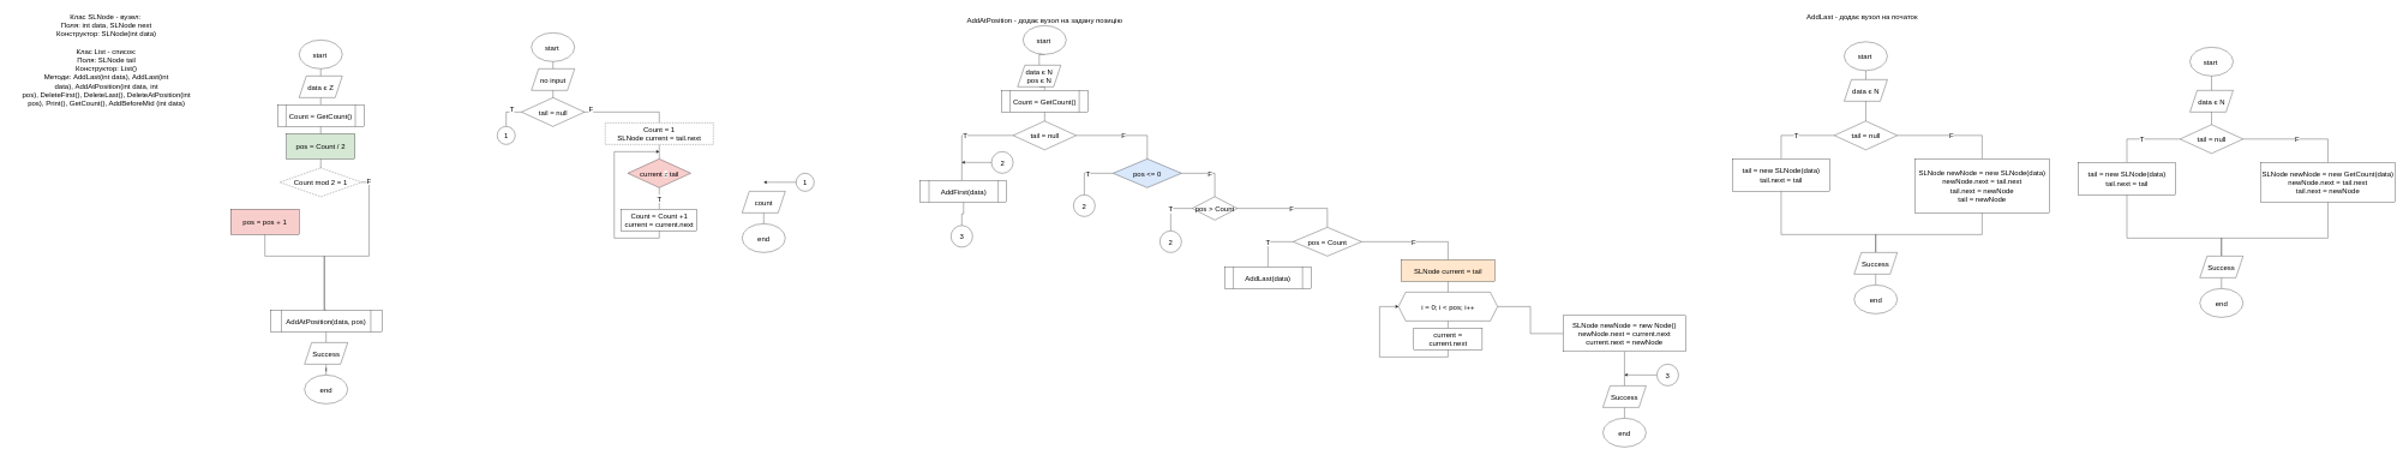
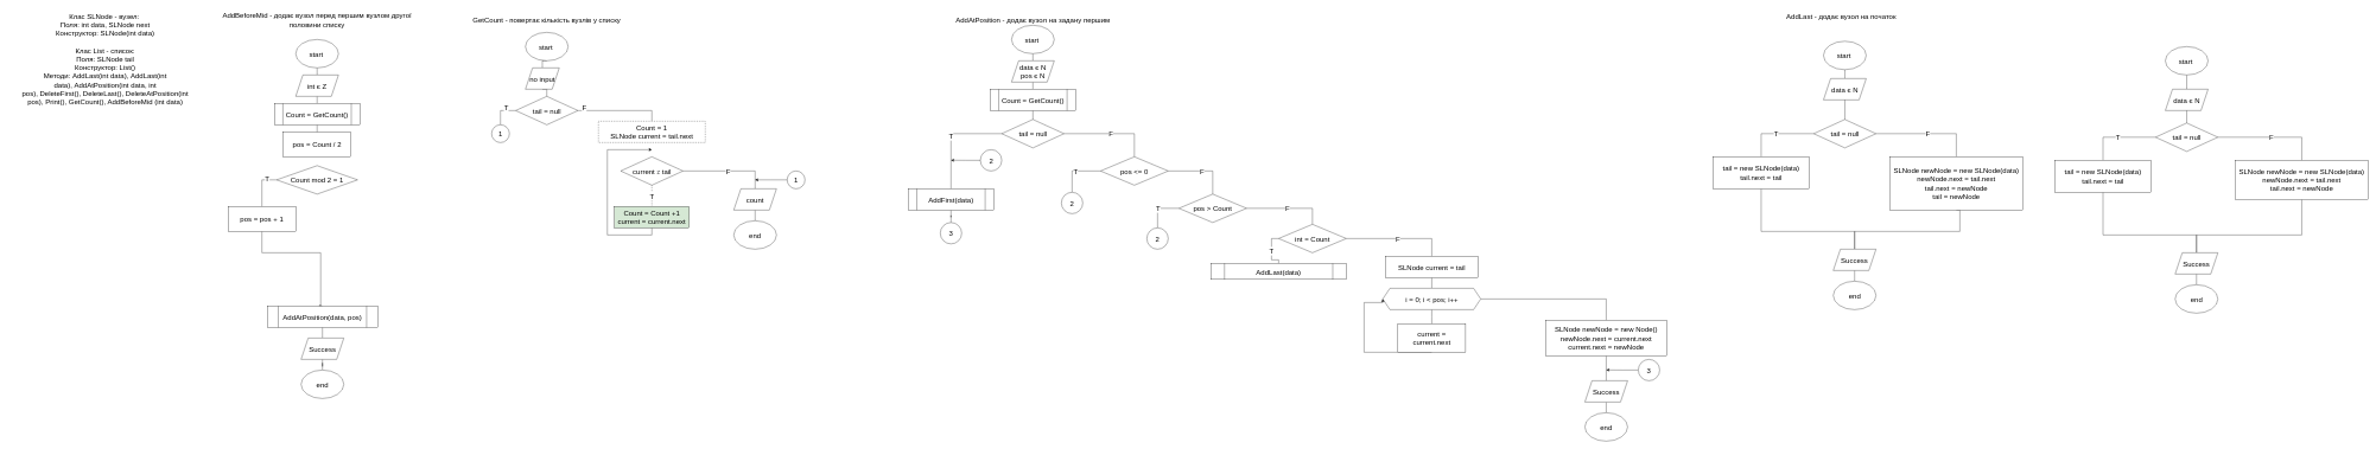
+ <mxCell id="5" value="AddBeforeMid - додає вузол&amp;nbsp;перед першим вузлом другої половини списку" style="text;html=1;strokeColor=none;fillColor=none;align=center;verticalAlign=middle;whiteSpace=wrap;rounded=0;fontSize=20;" parent="1" vertex="1"><mxGeometry x="585" y="30" width="610" height="50" as="geometry" /></mxCell>
+ <mxCell id="10" value="GetCount - повертає кількість вузлів у списку" style="text;html=1;strokeColor=none;fillColor=none;align=center;verticalAlign=middle;whiteSpace=wrap;rounded=0;fontSize=20;" parent="1" vertex="1"><mxGeometry x="1230" y="30" width="610" height="50" as="geometry" /></mxCell>
- <mxCell id="44" value="AddAtPosition - додає вузол на задану позицію" style="text;html=1;strokeColor=none;fillColor=none;align=center;verticalAlign=middle;whiteSpace=wrap;rounded=0;fontSize=20;" parent="1" vertex="1"><mxGeometry x="2595" y="30" width="610" height="50" as="geometry" /></mxCell>
+ <mxCell id="44" value="AddAtPosition - додає вузол на задану першим" style="text;html=1;strokeColor=none;fillColor=none;align=center;verticalAlign=middle;whiteSpace=wrap;rounded=0;fontSize=20;" parent="1" vertex="1"><mxGeometry x="2595" y="30" width="610" height="50" as="geometry" /></mxCell>
- <mxCell id="47" value="data є N&lt;br&gt;pos є N" style="shape=parallelogram;perimeter=parallelogramPerimeter;whiteSpace=wrap;html=1;fixedSize=1;fontSize=20;" parent="1" vertex="1"><mxGeometry x="2825" y="180" width="120" height="60" as="geometry" /></mxCell>
+ <mxCell id="47" value="data є N&lt;br&gt;pos є N" style="shape=parallelogram;perimeter=parallelogramPerimeter;whiteSpace=wrap;html=1;fixedSize=1;fontSize=20;" parent="1" vertex="1"><mxGeometry x="2840" y="170" width="120" height="60" as="geometry" /></mxCell>
- <mxCell id="17" value="no input" style="shape=parallelogram;perimeter=parallelogramPerimeter;whiteSpace=wrap;html=1;fixedSize=1;fontSize=20;" parent="1" vertex="1"><mxGeometry x="1475" y="190" width="120" height="60" as="geometry" /></mxCell>
+ <mxCell id="17" value="no input" style="shape=parallelogram;perimeter=parallelogramPerimeter;whiteSpace=wrap;html=1;fixedSize=1;fontSize=20;" parent="1" vertex="1"><mxGeometry x="1475" y="190" width="95" height="60" as="geometry" /></mxCell>
- <mxCell id="7" value="data є Z" style="shape=parallelogram;perimeter=parallelogramPerimeter;whiteSpace=wrap;html=1;fixedSize=1;fontSize=20;" parent="1" vertex="1"><mxGeometry x="830" y="210" width="120" height="60" as="geometry" /></mxCell>
+ <mxCell id="7" value="int є Z" style="shape=parallelogram;perimeter=parallelogramPerimeter;whiteSpace=wrap;html=1;fixedSize=1;fontSize=20;" parent="1" vertex="1"><mxGeometry x="830" y="210" width="120" height="60" as="geometry" /></mxCell>
- <mxCell id="9" value="pos = Count / 2" style="rounded=0;whiteSpace=wrap;html=1;fontSize=20;fillColor=#d5e8d4;" parent="1" vertex="1"><mxGeometry x="795" y="370" width="190" height="70" as="geometry" /></mxCell>
+ <mxCell id="9" value="pos = Count / 2" style="rounded=0;whiteSpace=wrap;html=1;fontSize=20;" parent="1" vertex="1"><mxGeometry x="795" y="370" width="190" height="70" as="geometry" /></mxCell>
- <mxCell id="21" style="edgeStyle=orthogonalEdgeStyle;rounded=0;orthogonalLoop=1;jettySize=auto;html=1;exitX=0.5;exitY=1;exitDx=0;exitDy=0;entryX=0.5;entryY=0;entryDx=0;entryDy=0;fontSize=20;endArrow=none;endFill=0;" parent="1" source="22" target="25" edge="1"><mxGeometry relative="1" as="geometry" /></mxCell>
- <mxCell id="8" style="edgeStyle=orthogonalEdgeStyle;rounded=0;orthogonalLoop=1;jettySize=auto;html=1;exitX=0.5;exitY=1;exitDx=0;exitDy=0;entryX=0.5;entryY=0;entryDx=0;entryDy=0;fontSize=20;endArrow=none;endFill=0;" parent="1" source="9" target="36" edge="1"><mxGeometry relative="1" as="geometry" /></mxCell>
- <mxCell id="25" value="current&amp;nbsp;&lt;span style=&quot;color: rgb(32 , 33 , 36) ; font-family: &amp;#34;arial&amp;#34; , sans-serif ; font-size: 16px ; text-align: left ; background-color: rgb(255 , 255 , 255)&quot;&gt;≠&lt;/span&gt;&amp;nbsp;tail" style="rhombus;whiteSpace=wrap;html=1;fontSize=20;fillColor=#f8cecc;" parent="1" vertex="1"><mxGeometry x="1742.5" y="440" width="175" height="80" as="geometry" /></mxCell>
+ <mxCell id="25" value="current&amp;nbsp;&lt;span style=&quot;color: rgb(32 , 33 , 36) ; font-family: &amp;#34;arial&amp;#34; , sans-serif ; font-size: 16px ; text-align: left ; background-color: rgb(255 , 255 , 255)&quot;&gt;≠&lt;/span&gt;&amp;nbsp;tail" style="rhombus;whiteSpace=wrap;html=1;fontSize=20;" parent="1" vertex="1"><mxGeometry x="1742.5" y="440" width="175" height="80" as="geometry" /></mxCell>
+ <mxCell id="24" value="F" style="edgeStyle=orthogonalEdgeStyle;rounded=0;orthogonalLoop=1;jettySize=auto;html=1;exitX=1;exitY=0.5;exitDx=0;exitDy=0;fontSize=20;endArrow=none;endFill=0;" parent="1" source="25" target="30" edge="1"><mxGeometry relative="1" as="geometry"><mxPoint x="2120" y="560" as="targetPoint" /></mxGeometry></mxCell>
- <mxCell id="54" value="pos &amp;lt;= 0" style="rhombus;whiteSpace=wrap;html=1;fontSize=20;fillColor=#dae8fc;" parent="1" vertex="1"><mxGeometry x="3090" y="440" width="190" height="80" as="geometry" /></mxCell>
+ <mxCell id="54" value="pos &amp;lt;= 0" style="rhombus;whiteSpace=wrap;html=1;fontSize=20;" parent="1" vertex="1"><mxGeometry x="3090" y="440" width="190" height="80" as="geometry" /></mxCell>
- <mxCell id="36" value="Count mod 2 = 1" style="rhombus;whiteSpace=wrap;html=1;fontSize=20;dashed=1;" parent="1" vertex="1"><mxGeometry x="776.25" y="465" width="227.5" height="80" as="geometry" /></mxCell>
+ <mxCell id="36" value="Count mod 2 = 1" style="rhombus;whiteSpace=wrap;html=1;fontSize=20;" parent="1" vertex="1"><mxGeometry x="776.25" y="465" width="227.5" height="80" as="geometry" /></mxCell>
- <mxCell id="35" value="F" style="edgeStyle=orthogonalEdgeStyle;rounded=0;orthogonalLoop=1;jettySize=auto;html=1;exitX=1;exitY=0.5;exitDx=0;exitDy=0;fontSize=20;endArrow=none;endFill=0;entryX=0.5;entryY=0;entryDx=0;entryDy=0;" parent="1" source="36" target="40" edge="1"><mxGeometry x="-0.919" y="-5" relative="1" as="geometry"><mxPoint x="900" y="860" as="targetPoint" /><Array as="points"><mxPoint x="1024" y="505" /><mxPoint x="1024" y="710" /><mxPoint x="900" y="710" /></Array><mxPoint x="5" y="-5" as="offset" /></mxGeometry></mxCell>
- <mxCell id="110" value="&lt;div&gt;SLNode newNode = new GetCount(data)&lt;/div&gt;&lt;div&gt;newNode.next = tail.next&lt;/div&gt;&lt;div&gt;tail.next = newNode&lt;/div&gt;" style="rounded=0;whiteSpace=wrap;html=1;fontSize=20;" vertex="1" parent="1"><mxGeometry x="6276" y="450" width="374" height="110" as="geometry" /></mxCell>
+ <mxCell id="110" value="&lt;div&gt;SLNode newNode = new SLNode(data)&lt;/div&gt;&lt;div&gt;newNode.next = tail.next&lt;/div&gt;&lt;div&gt;tail.next = newNode&lt;/div&gt;" style="rounded=0;whiteSpace=wrap;html=1;fontSize=20;" vertex="1" parent="1"><mxGeometry x="6276" y="450" width="374" height="110" as="geometry" /></mxCell>
- <mxCell id="96" value="&lt;div&gt;SLNode newNode = new SLNode(data)&lt;/div&gt;&lt;div&gt;newNode.next = tail.next&lt;/div&gt;&lt;div&gt;tail.next = newNode&lt;/div&gt;&lt;div&gt;tail = newNode&lt;/div&gt;" style="rounded=0;whiteSpace=wrap;html=1;fontSize=20;" vertex="1" parent="1"><mxGeometry x="5316" y="440" width="374" height="150" as="geometry" /></mxCell>
+ <mxCell id="96" value="&lt;div&gt;SLNode newNode = new SLNode(data)&lt;/div&gt;&lt;div&gt;newNode.next = tail.next&lt;/div&gt;&lt;div&gt;tail.next = newNode&lt;/div&gt;&lt;div&gt;tail = newNode&lt;/div&gt;" style="rounded=0;whiteSpace=wrap;html=1;fontSize=20;" vertex="1" parent="1"><mxGeometry x="5306" y="440" width="374" height="150" as="geometry" /></mxCell>
+ <mxCell id="34" value="T" style="edgeStyle=orthogonalEdgeStyle;rounded=0;orthogonalLoop=1;jettySize=auto;html=1;exitX=0;exitY=0.5;exitDx=0;exitDy=0;entryX=0.5;entryY=0;entryDx=0;entryDy=0;fontSize=20;endArrow=none;endFill=0;" parent="1" source="36" target="38" edge="1"><mxGeometry x="-0.548" y="-5" relative="1" as="geometry"><mxPoint as="offset" /></mxGeometry></mxCell>
- <mxCell id="65" value="&lt;span&gt;AddFirst(data)&lt;/span&gt;" style="shape=process;whiteSpace=wrap;html=1;backgroundOutline=1;fontSize=20;" parent="1" vertex="1"><mxGeometry x="2555" y="500" width="240" height="60" as="geometry" /></mxCell>
+ <mxCell id="65" value="&lt;span&gt;AddFirst(data)&lt;/span&gt;" style="shape=process;whiteSpace=wrap;html=1;backgroundOutline=1;fontSize=20;" parent="1" vertex="1"><mxGeometry x="2550" y="530" width="240" height="60" as="geometry" /></mxCell>
- <mxCell id="23" value="T" style="edgeStyle=orthogonalEdgeStyle;rounded=0;orthogonalLoop=1;jettySize=auto;html=1;exitX=0.5;exitY=1;exitDx=0;exitDy=0;entryX=0.5;entryY=0;entryDx=0;entryDy=0;fontSize=20;endArrow=none;endFill=0;" parent="1" source="25" target="27" edge="1"><mxGeometry relative="1" as="geometry" /></mxCell>
+ <mxCell id="23" value="T" style="edgeStyle=orthogonalEdgeStyle;rounded=0;orthogonalLoop=1;jettySize=auto;html=1;exitX=0.5;exitY=1;exitDx=0;exitDy=0;entryX=0.5;entryY=0;entryDx=0;entryDy=0;fontSize=20;endArrow=none;endFill=0;dashed=1;" parent="1" source="25" target="27" edge="1"><mxGeometry relative="1" as="geometry" /></mxCell>
- <mxCell id="57" value="pos &amp;gt; Count" style="rhombus;whiteSpace=wrap;html=1;fontSize=20;" parent="1" vertex="1"><mxGeometry x="3310" y="545" width="125" height="65" as="geometry" /></mxCell>
+ <mxCell id="57" value="pos &amp;gt; Count" style="rhombus;whiteSpace=wrap;html=1;fontSize=20;" parent="1" vertex="1"><mxGeometry x="3310" y="545" width="190" height="80" as="geometry" /></mxCell>
- <mxCell id="27" value="Count = Count +1&lt;br&gt;current = current.next" style="rounded=0;whiteSpace=wrap;html=1;fontSize=20;" parent="1" vertex="1"><mxGeometry x="1725" y="580" width="210" height="60" as="geometry" /></mxCell>
+ <mxCell id="27" value="Count = Count +1&lt;br&gt;current = current.next" style="rounded=0;whiteSpace=wrap;html=1;fontSize=20;fillColor=#d5e8d4;" parent="1" vertex="1"><mxGeometry x="1725" y="580" width="210" height="60" as="geometry" /></mxCell>
- <mxCell id="38" value="pos = pos + 1" style="rounded=0;whiteSpace=wrap;html=1;fontSize=20;fillColor=#f8cecc;" parent="1" vertex="1"><mxGeometry x="640" y="580" width="190" height="70" as="geometry" /></mxCell>
+ <mxCell id="38" value="pos = pos + 1" style="rounded=0;whiteSpace=wrap;html=1;fontSize=20;" parent="1" vertex="1"><mxGeometry x="640" y="580" width="190" height="70" as="geometry" /></mxCell>
- <mxCell id="69" value="pos = Count" style="rhombus;whiteSpace=wrap;html=1;fontSize=20;" parent="1" vertex="1"><mxGeometry x="3590" y="630" width="190" height="80" as="geometry" /></mxCell>
+ <mxCell id="69" value="int = Count" style="rhombus;whiteSpace=wrap;html=1;fontSize=20;" parent="1" vertex="1"><mxGeometry x="3590" y="630" width="190" height="80" as="geometry" /></mxCell>
- <mxCell id="72" value="SLNode current = tail" style="rounded=0;whiteSpace=wrap;html=1;fontSize=20;fillColor=#ffe6cc;" parent="1" vertex="1"><mxGeometry x="3890" y="720" width="260" height="60" as="geometry" /></mxCell>
+ <mxCell id="72" value="SLNode current = tail" style="rounded=0;whiteSpace=wrap;html=1;fontSize=20;" parent="1" vertex="1"><mxGeometry x="3890" y="720" width="260" height="60" as="geometry" /></mxCell>
- <mxCell id="70" value="&lt;span&gt;AddLast(data)&lt;/span&gt;" style="shape=process;whiteSpace=wrap;html=1;backgroundOutline=1;fontSize=20;" parent="1" vertex="1"><mxGeometry x="3400" y="740" width="240" height="60" as="geometry" /></mxCell>
+ <mxCell id="70" value="&lt;span&gt;AddLast(data)&lt;/span&gt;" style="shape=process;whiteSpace=wrap;html=1;backgroundOutline=1;fontSize=20;" parent="1" vertex="1"><mxGeometry x="3400" y="740" width="380" height="45" as="geometry" /></mxCell>
- <mxCell id="75" value="i = 0; i &amp;lt; pos; i++" style="shape=hexagon;perimeter=hexagonPerimeter2;whiteSpace=wrap;html=1;fixedSize=1;fontSize=20;" parent="1" vertex="1"><mxGeometry x="3882.5" y="810" width="275" height="80" as="geometry" /></mxCell>
+ <mxCell id="75" value="i = 0; i &amp;lt; pos; i++" style="shape=hexagon;perimeter=hexagonPerimeter2;whiteSpace=wrap;html=1;fixedSize=1;fontSize=20;" parent="1" vertex="1"><mxGeometry x="3882.5" y="810" width="275" height="60" as="geometry" /></mxCell>
- <mxCell id="37" style="edgeStyle=orthogonalEdgeStyle;rounded=0;orthogonalLoop=1;jettySize=auto;html=1;exitX=0.5;exitY=1;exitDx=0;exitDy=0;fontSize=20;endArrow=none;endFill=0;entryX=0.5;entryY=0;entryDx=0;entryDy=0;" parent="1" source="38" target="40" edge="1"><mxGeometry relative="1" as="geometry"><mxPoint x="900" y="750" as="targetPoint" /><Array as="points"><mxPoint x="735" y="710" /><mxPoint x="900" y="710" /></Array></mxGeometry></mxCell>
+ <mxCell id="37" style="edgeStyle=orthogonalEdgeStyle;rounded=0;orthogonalLoop=1;jettySize=auto;html=1;exitX=0.5;exitY=1;exitDx=0;exitDy=0;fontSize=20;endArrow=block;endFill=0;entryX=0.5;entryY=0;entryDx=0;entryDy=0;" parent="1" source="38" target="40" edge="1"><mxGeometry relative="1" as="geometry"><mxPoint x="900" y="750" as="targetPoint" /><Array as="points"><mxPoint x="735" y="710" /><mxPoint x="900" y="710" /></Array></mxGeometry></mxCell>
- <mxCell id="79" value="SLNode newNode = new Node()&lt;br&gt;&lt;div&gt;newNode.next = current.next&lt;/div&gt;&lt;div&gt;&lt;span&gt;current.next = newNode&lt;/span&gt;&lt;/div&gt;" style="rounded=0;whiteSpace=wrap;html=1;fontSize=20;" parent="1" vertex="1"><mxGeometry x="4340" y="875" width="340" height="100" as="geometry" /></mxCell>
+ <mxCell id="79" value="SLNode newNode = new Node()&lt;br&gt;&lt;div&gt;newNode.next = current.next&lt;/div&gt;&lt;div&gt;&lt;span&gt;current.next = newNode&lt;/span&gt;&lt;/div&gt;" style="rounded=0;whiteSpace=wrap;html=1;fontSize=20;" parent="1" vertex="1"><mxGeometry x="4340" y="900" width="340" height="100" as="geometry" /></mxCell>
- <mxCell id="77" value="current = current.next" style="rounded=0;whiteSpace=wrap;html=1;fontSize=20;" parent="1" vertex="1"><mxGeometry x="3924.93" y="910" width="190.14" height="60" as="geometry" /></mxCell>
+ <mxCell id="77" value="current = current.next" style="rounded=0;whiteSpace=wrap;html=1;fontSize=20;" parent="1" vertex="1"><mxGeometry x="3924.93" y="910" width="190.14" height="80" as="geometry" /></mxCell>
